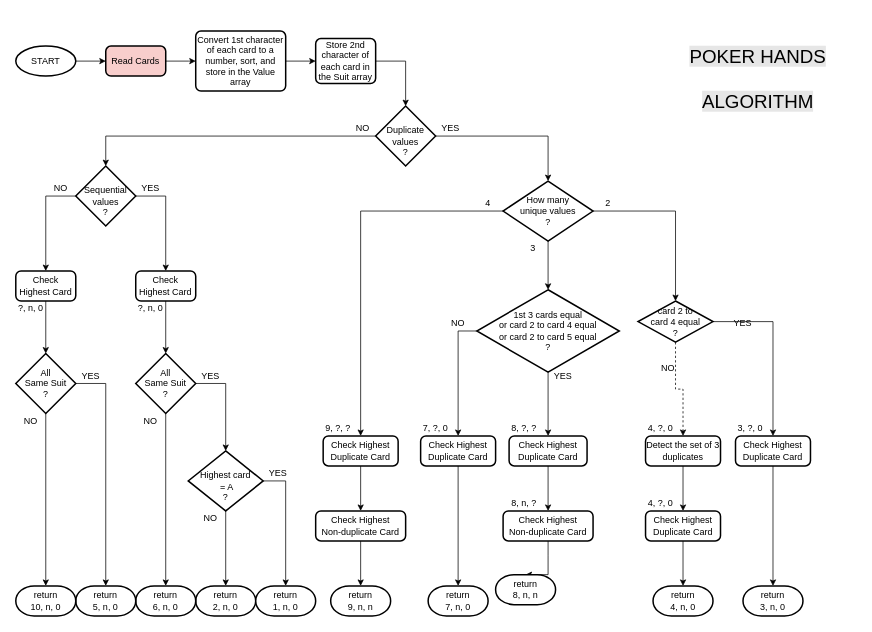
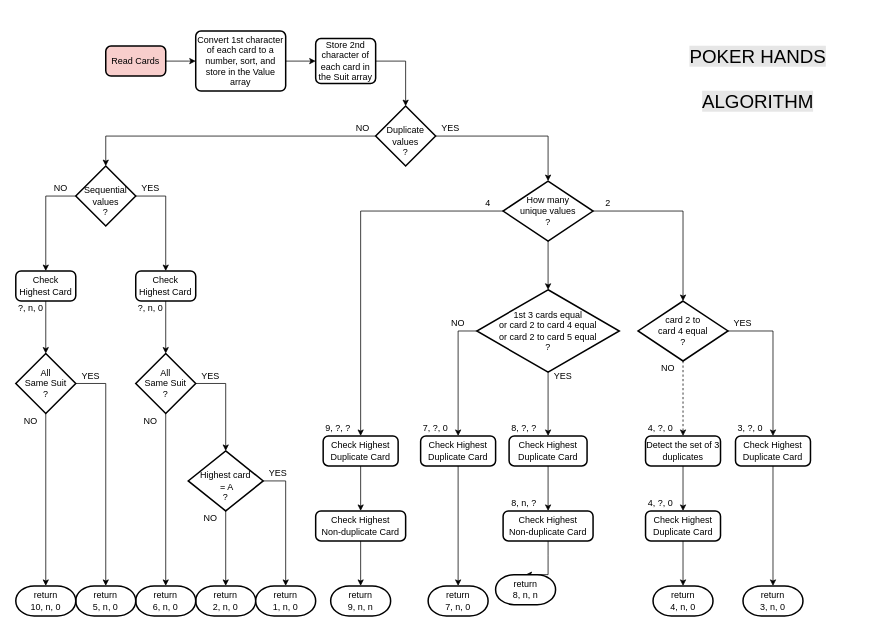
- <mxCell id="3" value="START" style="strokeWidth=2;html=1;shape=mxgraph.flowchart.start_1;whiteSpace=wrap;" parent="1" vertex="1"><mxGeometry x="20" y="61" width="80" height="40" as="geometry" /></mxCell>
- <mxCell id="2" style="edgeStyle=orthogonalEdgeStyle;rounded=0;orthogonalLoop=1;jettySize=auto;html=1;exitX=1;exitY=0.5;exitDx=0;exitDy=0;exitPerimeter=0;endArrow=classic;endFill=1;entryX=0;entryY=0.5;entryDx=0;entryDy=0;" parent="1" source="3" target="7" edge="1"><mxGeometry relative="1" as="geometry"><mxPoint x="130" y="141" as="targetPoint" /><Array as="points" /></mxGeometry></mxCell>
- <mxCell id="65" value="3" style="text;html=1;strokeColor=none;fillColor=none;align=center;verticalAlign=middle;whiteSpace=wrap;rounded=0;" vertex="1" parent="1"><mxGeometry x="690" y="321" width="40" height="20" as="geometry" /></mxCell>
- <mxCell id="48" value="card 2 to &lt;br&gt;card 4 equal&lt;br&gt;?" style="strokeWidth=2;html=1;shape=mxgraph.flowchart.decision;whiteSpace=wrap;" parent="1" vertex="1"><mxGeometry x="850" y="401" width="100" height="55" as="geometry" /></mxCell>
+ <mxCell id="48" value="card 2 to &lt;br&gt;card 4 equal&lt;br&gt;?" style="strokeWidth=2;html=1;shape=mxgraph.flowchart.decision;whiteSpace=wrap;" parent="1" vertex="1"><mxGeometry x="850" y="401" width="120" height="80" as="geometry" /></mxCell>
